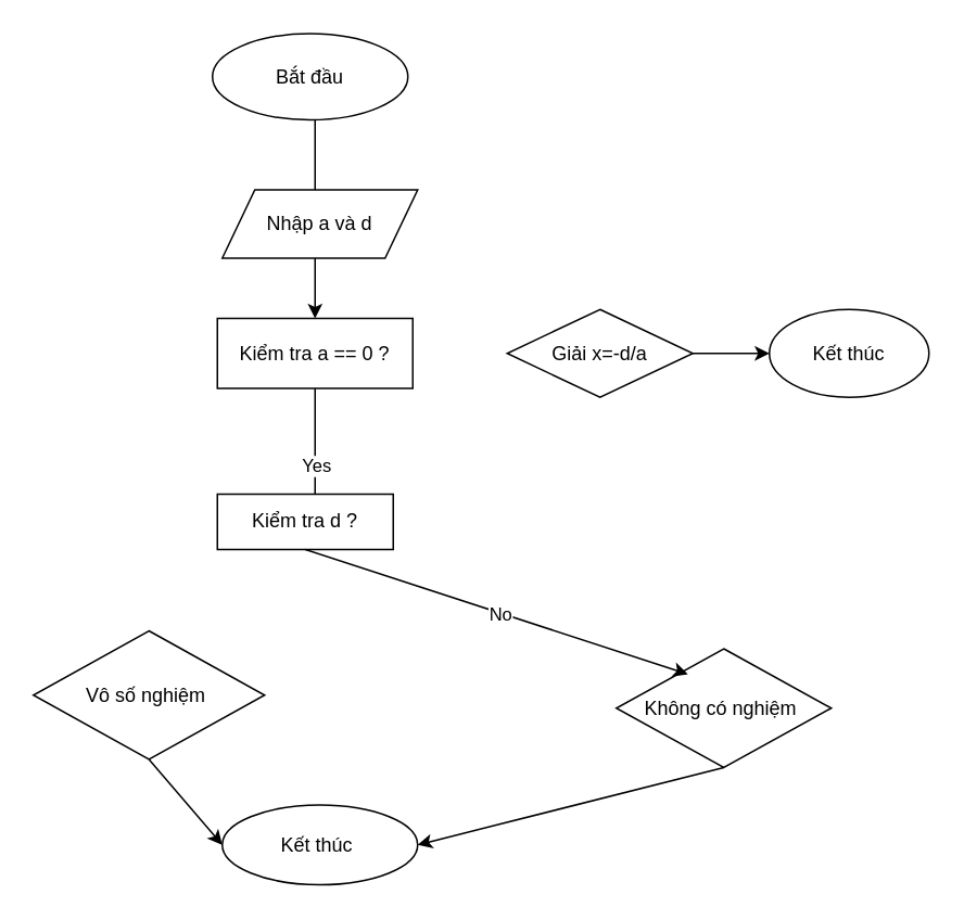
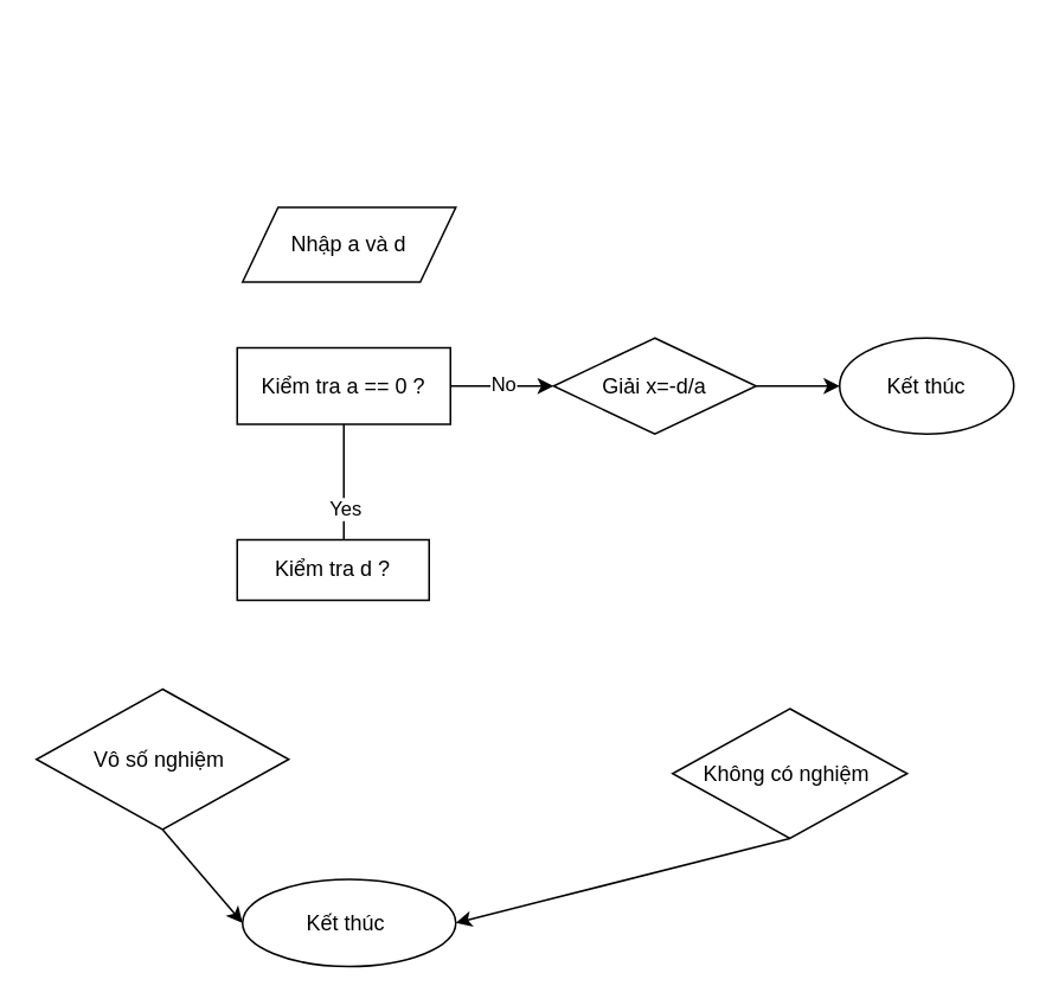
- <mxCell id="3" value="Bắt đầu" style="ellipse;whiteSpace=wrap;html=1;" vertex="1" parent="1"><mxGeometry x="130" y="20" width="120" height="53" as="geometry" /></mxCell>
- <mxCell id="2" value="" style="edgeStyle=orthogonalEdgeStyle;rounded=0;orthogonalLoop=1;jettySize=auto;html=1;" edge="1" parent="1" source="3" target="9"><mxGeometry relative="1" as="geometry"><Array as="points"><mxPoint x="193" y="97" /><mxPoint x="193" y="97" /></Array></mxGeometry></mxCell>
+ <mxCell id="5" value="" style="edgeStyle=orthogonalEdgeStyle;rounded=0;orthogonalLoop=1;jettySize=auto;html=1;" edge="1" parent="1" source="9" target="11"><mxGeometry relative="1" as="geometry" /></mxCell>
+ <mxCell id="6" value="No" style="edgeLabel;html=1;align=center;verticalAlign=middle;resizable=0;points=[];" connectable="0" vertex="1" parent="5"><mxGeometry x="0.014" y="1" relative="1" as="geometry"><mxPoint as="offset" /></mxGeometry></mxCell>
- <mxCell id="16" value="" style="endArrow=classic;html=1;rounded=0;entryX=0.333;entryY=0.214;entryDx=0;entryDy=0;entryPerimeter=0;exitX=0.5;exitY=1;exitDx=0;exitDy=0;" edge="1" parent="1" source="13" target="15"><mxGeometry width="50" height="50" relative="1" as="geometry"><mxPoint x="194" y="361" as="sourcePoint" /><mxPoint x="226" y="305" as="targetPoint" /></mxGeometry></mxCell>
- <mxCell id="17" value="No" style="edgeLabel;html=1;align=center;verticalAlign=middle;resizable=0;points=[];" connectable="0" vertex="1" parent="16"><mxGeometry x="0.017" relative="1" as="geometry"><mxPoint as="offset" /></mxGeometry></mxCell>
